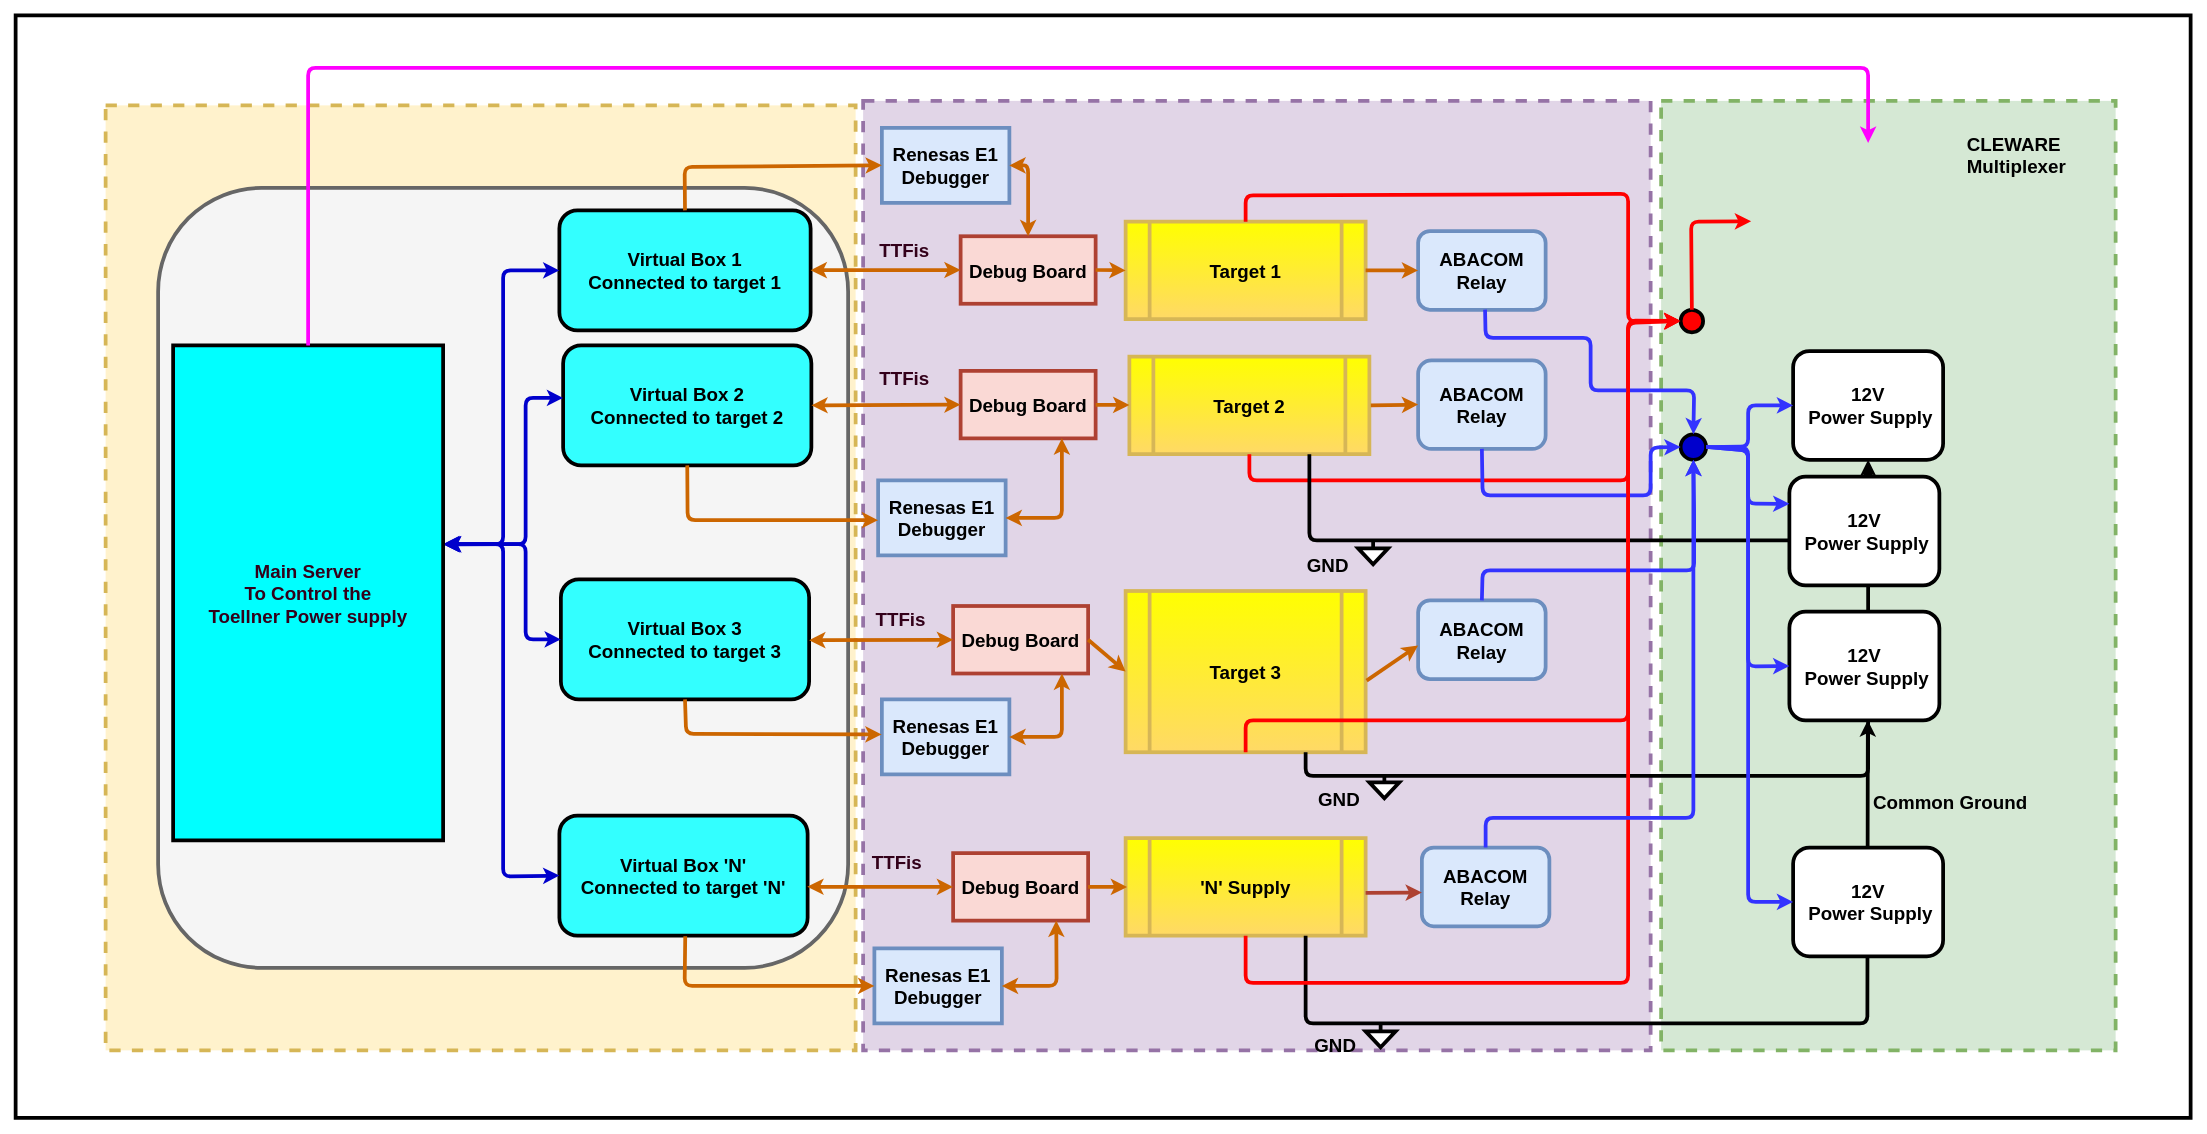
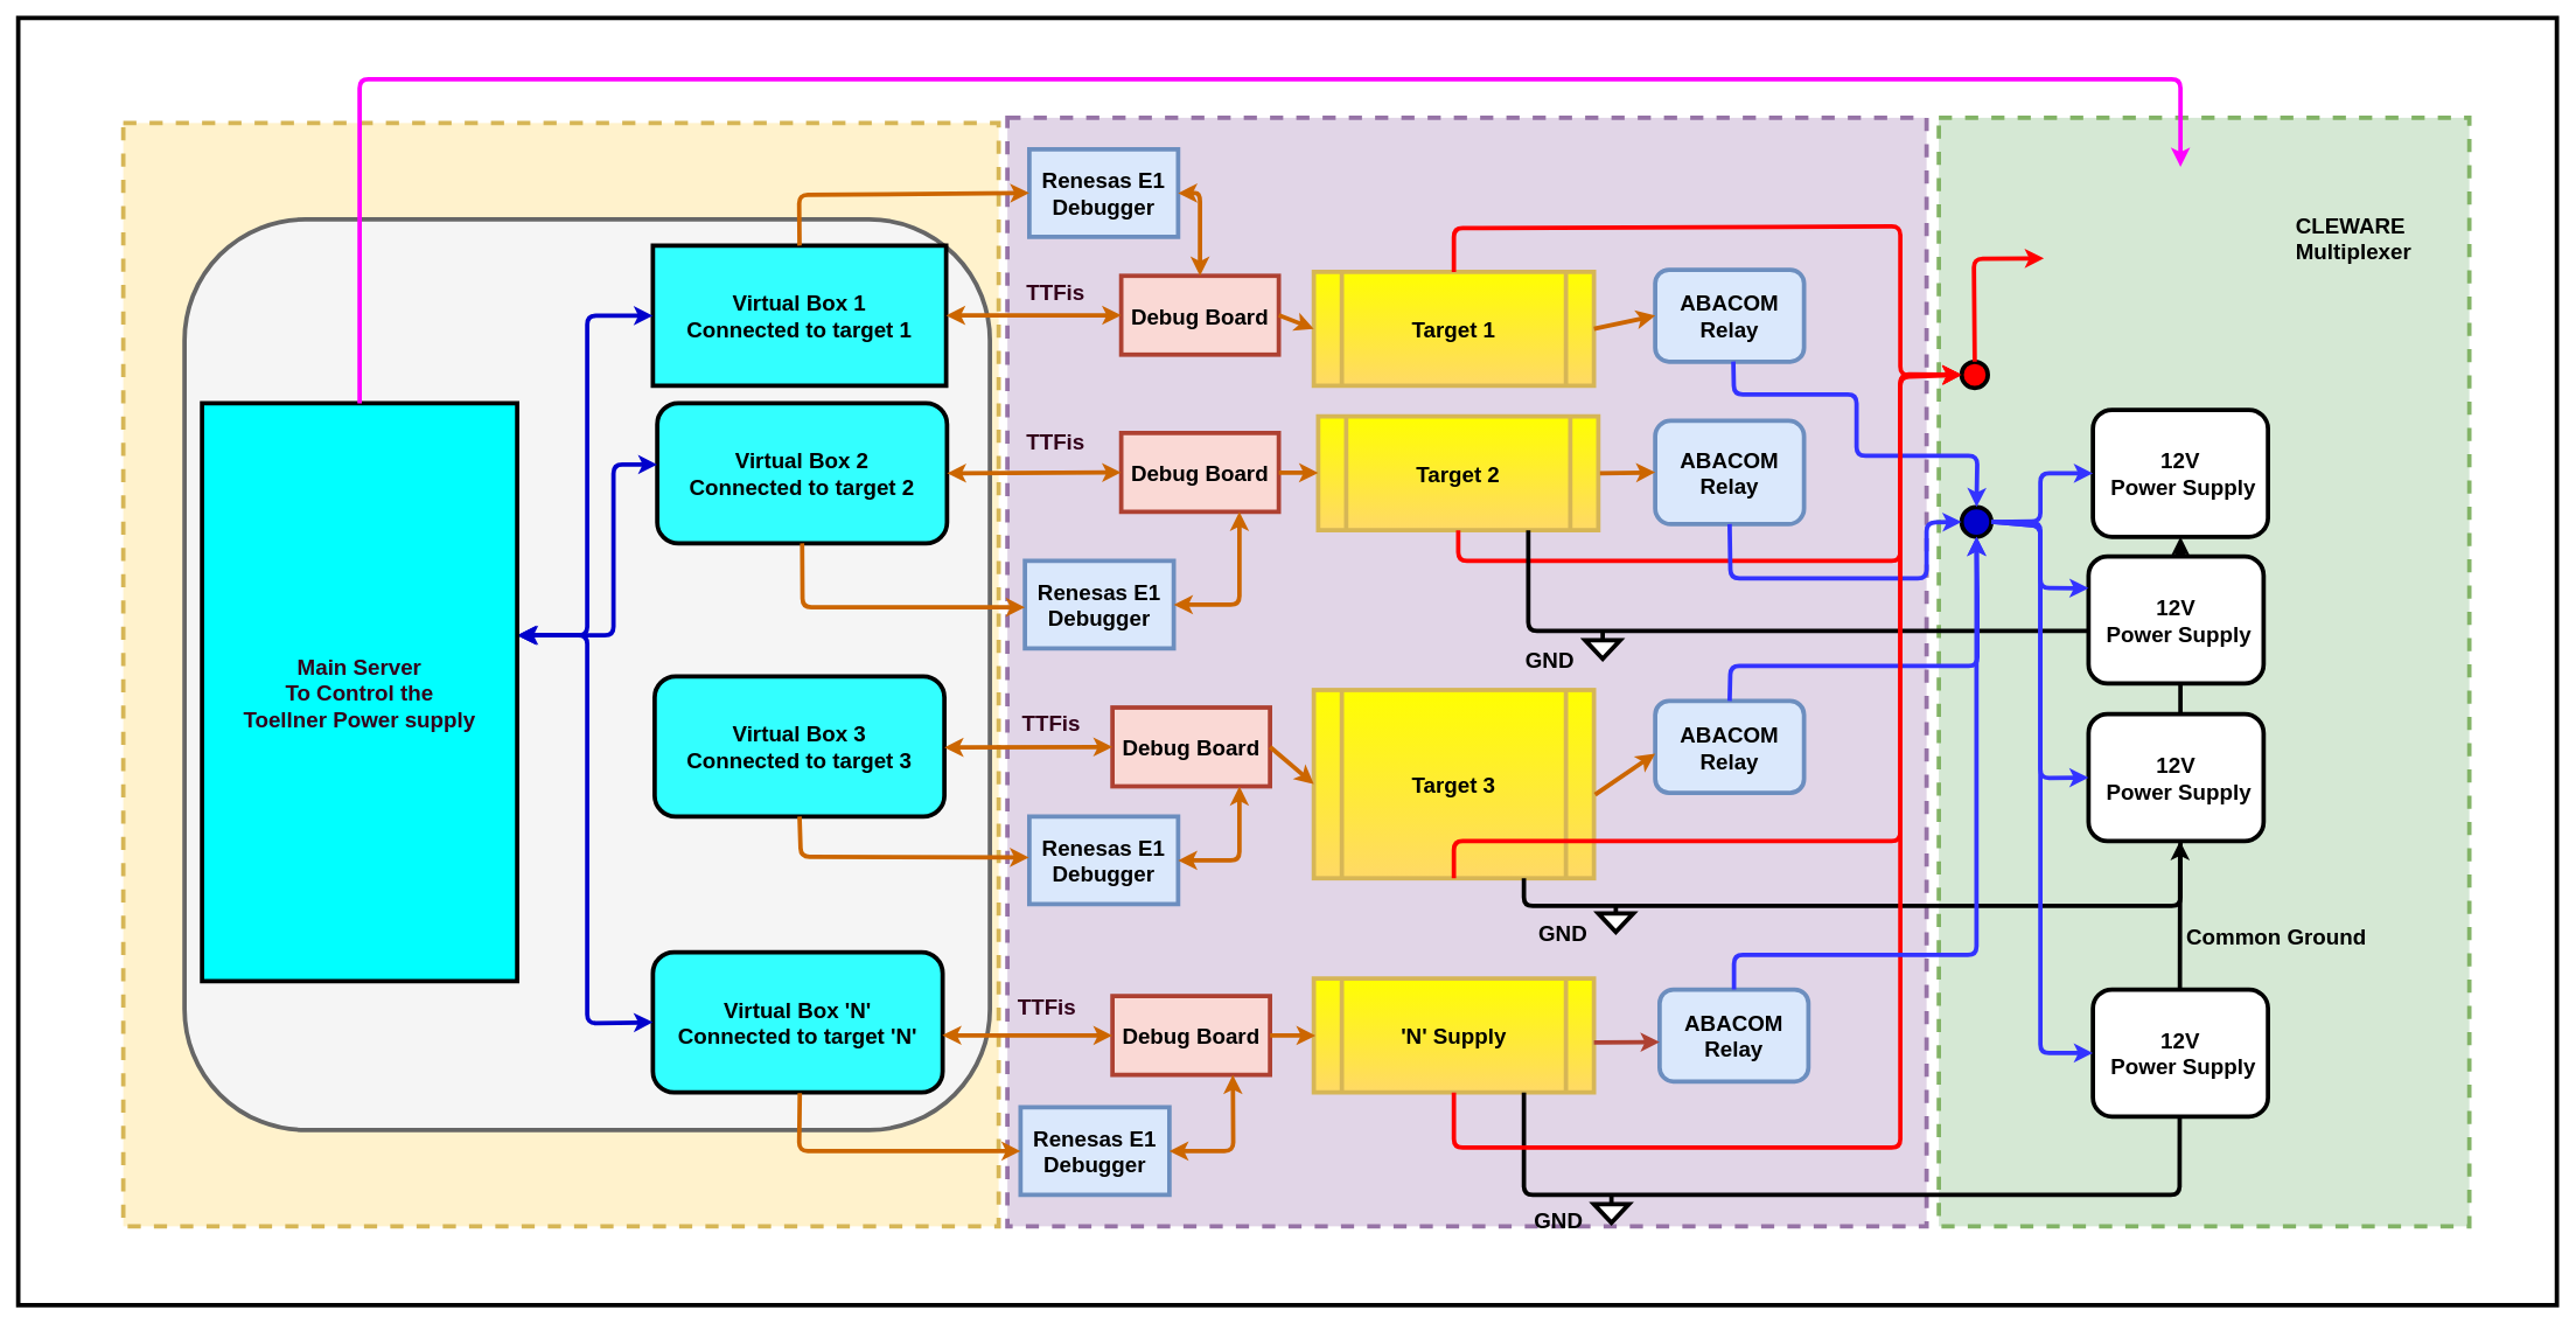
- <mxCell id="54" value="&lt;div&gt;&lt;b&gt;&lt;font style=&quot;font-size: 25px&quot;&gt;CLEWARE&lt;br&gt;&lt;/font&gt;&lt;/b&gt;&lt;/div&gt;&lt;div&gt;&lt;b&gt;&lt;font style=&quot;font-size: 25px&quot;&gt;Multiplexer&lt;/font&gt;&lt;/b&gt;&lt;/div&gt;" style="text;html=1;fontStyle=1" parent="1" vertex="1"><mxGeometry x="2620" y="170" width="180" height="110" as="geometry" /></mxCell>
+ <mxCell id="54" value="&lt;div&gt;&lt;b&gt;&lt;font style=&quot;font-size: 25px&quot;&gt;CLEWARE&lt;br&gt;&lt;/font&gt;&lt;/b&gt;&lt;/div&gt;&lt;div&gt;&lt;b&gt;&lt;font style=&quot;font-size: 25px&quot;&gt;Multiplexer&lt;/font&gt;&lt;/b&gt;&lt;/div&gt;" style="text;html=1;fontStyle=1" parent="1" vertex="1"><mxGeometry x="2620" y="235" width="180" height="110" as="geometry" /></mxCell>
- <mxCell id="7" value="&lt;font style=&quot;font-size: 25px&quot;&gt;&lt;span&gt;&lt;font&gt;Virtual Box&lt;/font&gt;&lt;/span&gt; 1 &lt;br&gt;Connected to target 1&lt;br&gt;&lt;/font&gt;" style="rounded=1;whiteSpace=wrap;html=1;strokeWidth=5;fontStyle=1;fillColor=#33FFFF;" parent="1" vertex="1"><mxGeometry x="745" y="280" width="335" height="160" as="geometry" /></mxCell>
+ <mxCell id="7" value="&lt;font style=&quot;font-size: 25px&quot;&gt;&lt;span&gt;&lt;font&gt;Virtual Box&lt;/font&gt;&lt;/span&gt; 1 &lt;br&gt;Connected to target 1&lt;br&gt;&lt;/font&gt;" style="whiteSpace=wrap;html=1;strokeWidth=5;fontStyle=1;fillColor=#33FFFF;rounded=0;" parent="1" vertex="1"><mxGeometry x="745" y="280" width="335" height="160" as="geometry" /></mxCell>
- <mxCell id="9" value="&lt;font style=&quot;font-size: 25px&quot;&gt;Target 1&lt;br&gt;&lt;/font&gt;" style="shape=process;whiteSpace=wrap;html=1;backgroundOutline=1;strokeWidth=5;fontStyle=1;fillColor=#FFFF00;strokeColor=#d6b656;gradientColor=#ffd966;" parent="1" vertex="1"><mxGeometry x="1500" y="295" width="320" height="130" as="geometry" /></mxCell>
+ <mxCell id="9" value="&lt;font style=&quot;font-size: 25px&quot;&gt;Target 1&lt;br&gt;&lt;/font&gt;" style="shape=process;whiteSpace=wrap;html=1;backgroundOutline=1;strokeWidth=5;fontStyle=1;fillColor=#FFFF00;strokeColor=#d6b656;gradientColor=#ffd966;" parent="1" vertex="1"><mxGeometry x="1500" y="310" width="320" height="130" as="geometry" /></mxCell>
- <mxCell id="85" value="" style="endArrow=classic;startArrow=classic;html=1;strokeColor=#0000CC;strokeWidth=5;fontColor=#33001A;fontStyle=1;entryX=0;entryY=0.5;exitX=1.007;exitY=0.402;exitPerimeter=0;" parent="1" source="34" target="68" edge="1"><mxGeometry width="50" height="50" relative="1" as="geometry"><mxPoint x="670" y="360" as="sourcePoint" /><mxPoint x="755" y="1112" as="targetPoint" /><Array as="points"><mxPoint x="700" y="725" /><mxPoint x="700" y="852" /></Array></mxGeometry></mxCell>
